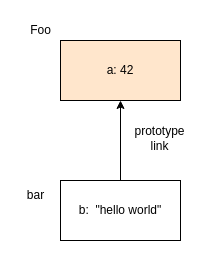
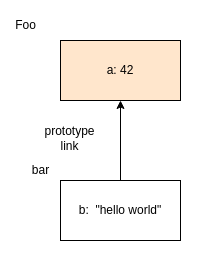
- <mxCell id="2" value="Foo&lt;br&gt;" style="text;html=1;align=center;verticalAlign=middle;resizable=0;points=[];autosize=1;" vertex="1" parent="1"><mxGeometry x="20" y="20" width="40" height="20" as="geometry" /></mxCell>
+ <mxCell id="2" value="Foo&lt;br&gt;" style="text;html=1;align=center;verticalAlign=middle;resizable=0;points=[];autosize=1;" vertex="1" parent="1"><mxGeometry x="5" y="15" width="40" height="20" as="geometry" /></mxCell>
- <mxCell id="6" value="prototype&lt;br&gt;link&lt;br&gt;" style="text;html=1;align=center;verticalAlign=middle;resizable=0;points=[];autosize=1;" vertex="1" parent="1"><mxGeometry x="124" y="123" width="70" height="30" as="geometry" /></mxCell>
+ <mxCell id="6" value="prototype&lt;br&gt;link&lt;br&gt;" style="text;html=1;align=center;verticalAlign=middle;resizable=0;points=[];autosize=1;" vertex="1" parent="1"><mxGeometry x="34" y="123" width="70" height="30" as="geometry" /></mxCell>
- <mxCell id="7" value="bar&lt;br&gt;" style="text;html=1;align=center;verticalAlign=middle;resizable=0;points=[];autosize=1;" vertex="1" parent="1"><mxGeometry x="20" y="185" width="30" height="20" as="geometry" /></mxCell>
+ <mxCell id="7" value="bar&lt;br&gt;" style="text;html=1;align=center;verticalAlign=middle;resizable=0;points=[];autosize=1;" vertex="1" parent="1"><mxGeometry x="25" y="160" width="30" height="20" as="geometry" /></mxCell>
